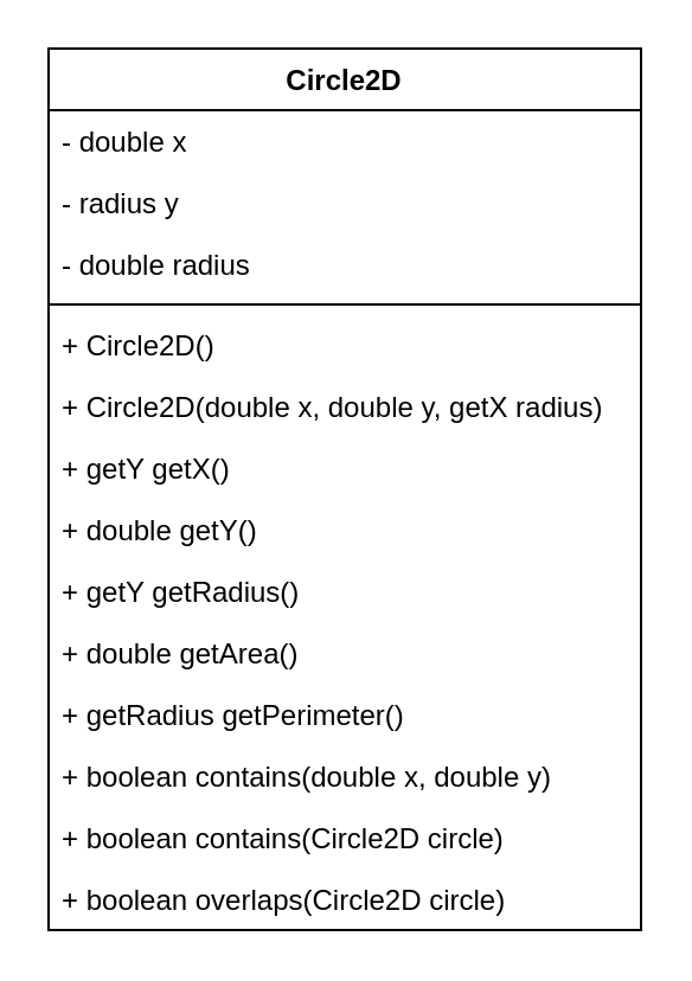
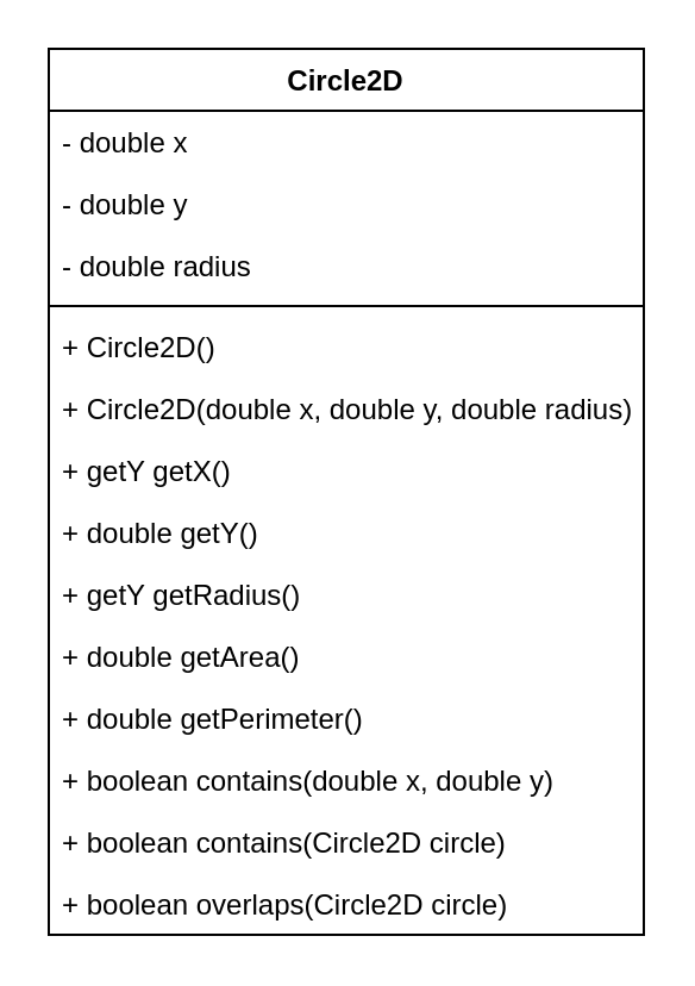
- <mxCell id="4" value="- radius y" style="text;strokeColor=none;fillColor=none;align=left;verticalAlign=top;spacingLeft=4;spacingRight=4;overflow=hidden;rotatable=0;points=[[0,0.5],[1,0.5]];portConstraint=eastwest;" vertex="1" parent="2"><mxGeometry y="52" width="250" height="26" as="geometry" /></mxCell>
+ <mxCell id="4" value="- double y" style="text;strokeColor=none;fillColor=none;align=left;verticalAlign=top;spacingLeft=4;spacingRight=4;overflow=hidden;rotatable=0;points=[[0,0.5],[1,0.5]];portConstraint=eastwest;" vertex="1" parent="2"><mxGeometry y="52" width="250" height="26" as="geometry" /></mxCell>
- <mxCell id="8" value="+ Circle2D(double x, double y, getX radius)" style="text;strokeColor=none;fillColor=none;align=left;verticalAlign=top;spacingLeft=4;spacingRight=4;overflow=hidden;rotatable=0;points=[[0,0.5],[1,0.5]];portConstraint=eastwest;" vertex="1" parent="2"><mxGeometry y="138" width="250" height="26" as="geometry" /></mxCell>
+ <mxCell id="8" value="+ Circle2D(double x, double y, double radius)" style="text;strokeColor=none;fillColor=none;align=left;verticalAlign=top;spacingLeft=4;spacingRight=4;overflow=hidden;rotatable=0;points=[[0,0.5],[1,0.5]];portConstraint=eastwest;" vertex="1" parent="2"><mxGeometry y="138" width="250" height="26" as="geometry" /></mxCell>
- <mxCell id="13" value="+ getRadius getPerimeter()" style="text;strokeColor=none;fillColor=none;align=left;verticalAlign=top;spacingLeft=4;spacingRight=4;overflow=hidden;rotatable=0;points=[[0,0.5],[1,0.5]];portConstraint=eastwest;" vertex="1" parent="2"><mxGeometry y="268" width="250" height="26" as="geometry" /></mxCell>
+ <mxCell id="13" value="+ double getPerimeter()" style="text;strokeColor=none;fillColor=none;align=left;verticalAlign=top;spacingLeft=4;spacingRight=4;overflow=hidden;rotatable=0;points=[[0,0.5],[1,0.5]];portConstraint=eastwest;" vertex="1" parent="2"><mxGeometry y="268" width="250" height="26" as="geometry" /></mxCell>
